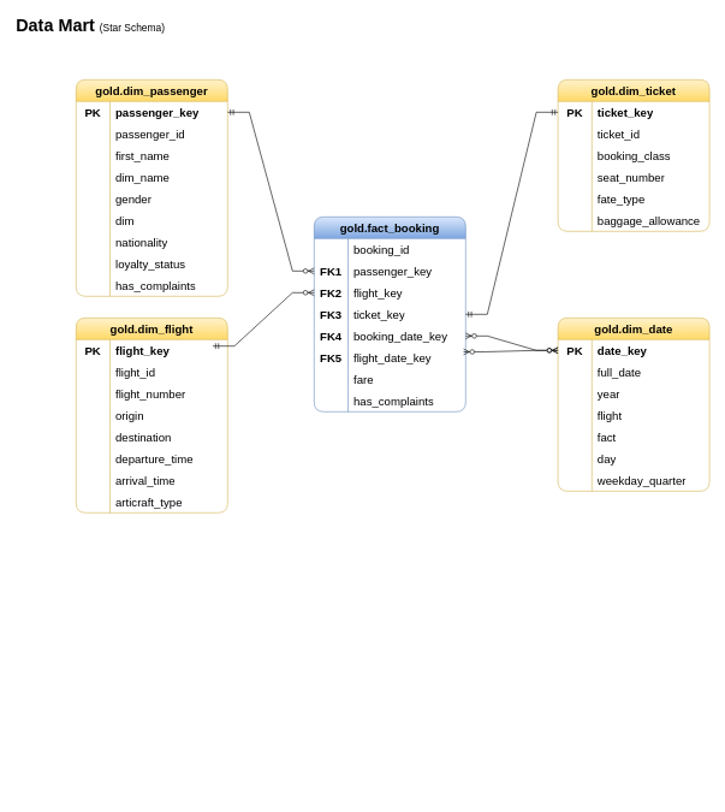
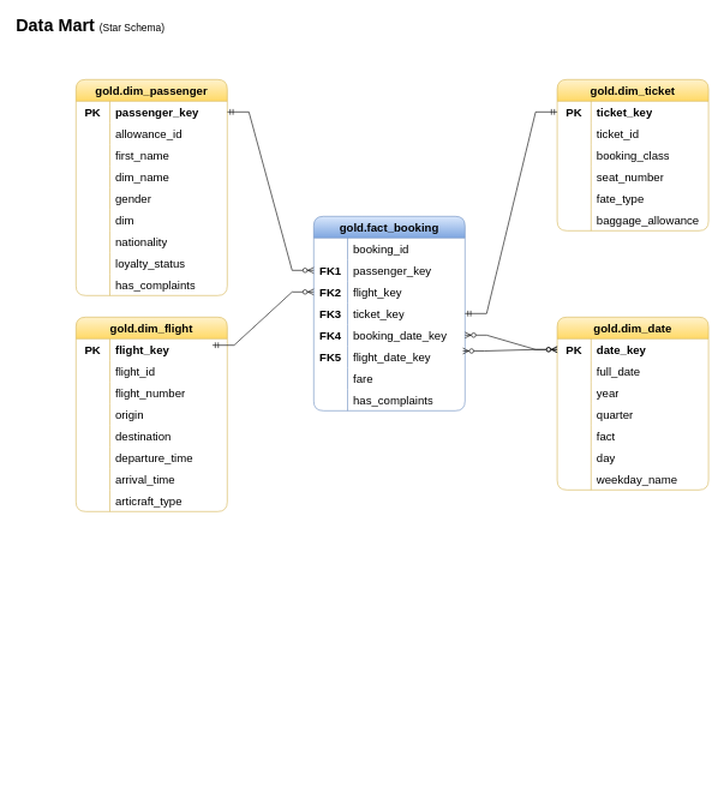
- <mxCell id="9" value="passenger_id" style="shape=partialRectangle;html=1;whiteSpace=wrap;connectable=0;fillColor=none;top=0;left=0;bottom=0;right=0;align=left;spacingLeft=6;overflow=hidden;strokeColor=inherit;fontSize=16;" parent="7" vertex="1"><mxGeometry x="47" width="163" height="30" as="geometry"><mxRectangle width="163" height="30" as="alternateBounds" /></mxGeometry></mxCell>
+ <mxCell id="9" value="allowance_id" style="shape=partialRectangle;html=1;whiteSpace=wrap;connectable=0;fillColor=none;top=0;left=0;bottom=0;right=0;align=left;spacingLeft=6;overflow=hidden;strokeColor=inherit;fontSize=16;" parent="7" vertex="1"><mxGeometry x="47" width="163" height="30" as="geometry"><mxRectangle width="163" height="30" as="alternateBounds" /></mxGeometry></mxCell>
- <mxCell id="114" value="flight" style="shape=partialRectangle;html=1;whiteSpace=wrap;connectable=0;fillColor=none;top=0;left=0;bottom=0;right=0;align=left;spacingLeft=6;overflow=hidden;strokeColor=inherit;fontSize=16;" vertex="1" parent="112"><mxGeometry x="47" width="163" height="30" as="geometry"><mxRectangle width="163" height="30" as="alternateBounds" /></mxGeometry></mxCell>
+ <mxCell id="114" value="quarter" style="shape=partialRectangle;html=1;whiteSpace=wrap;connectable=0;fillColor=none;top=0;left=0;bottom=0;right=0;align=left;spacingLeft=6;overflow=hidden;strokeColor=inherit;fontSize=16;" vertex="1" parent="112"><mxGeometry x="47" width="163" height="30" as="geometry"><mxRectangle width="163" height="30" as="alternateBounds" /></mxGeometry></mxCell>
- <mxCell id="123" value="weekday_quarter" style="shape=partialRectangle;html=1;whiteSpace=wrap;connectable=0;fillColor=none;top=0;left=0;bottom=0;right=0;align=left;spacingLeft=6;overflow=hidden;strokeColor=inherit;fontSize=16;" vertex="1" parent="121"><mxGeometry x="47" width="163" height="30" as="geometry"><mxRectangle width="163" height="30" as="alternateBounds" /></mxGeometry></mxCell>
+ <mxCell id="123" value="weekday_name" style="shape=partialRectangle;html=1;whiteSpace=wrap;connectable=0;fillColor=none;top=0;left=0;bottom=0;right=0;align=left;spacingLeft=6;overflow=hidden;strokeColor=inherit;fontSize=16;" vertex="1" parent="121"><mxGeometry x="47" width="163" height="30" as="geometry"><mxRectangle width="163" height="30" as="alternateBounds" /></mxGeometry></mxCell>
